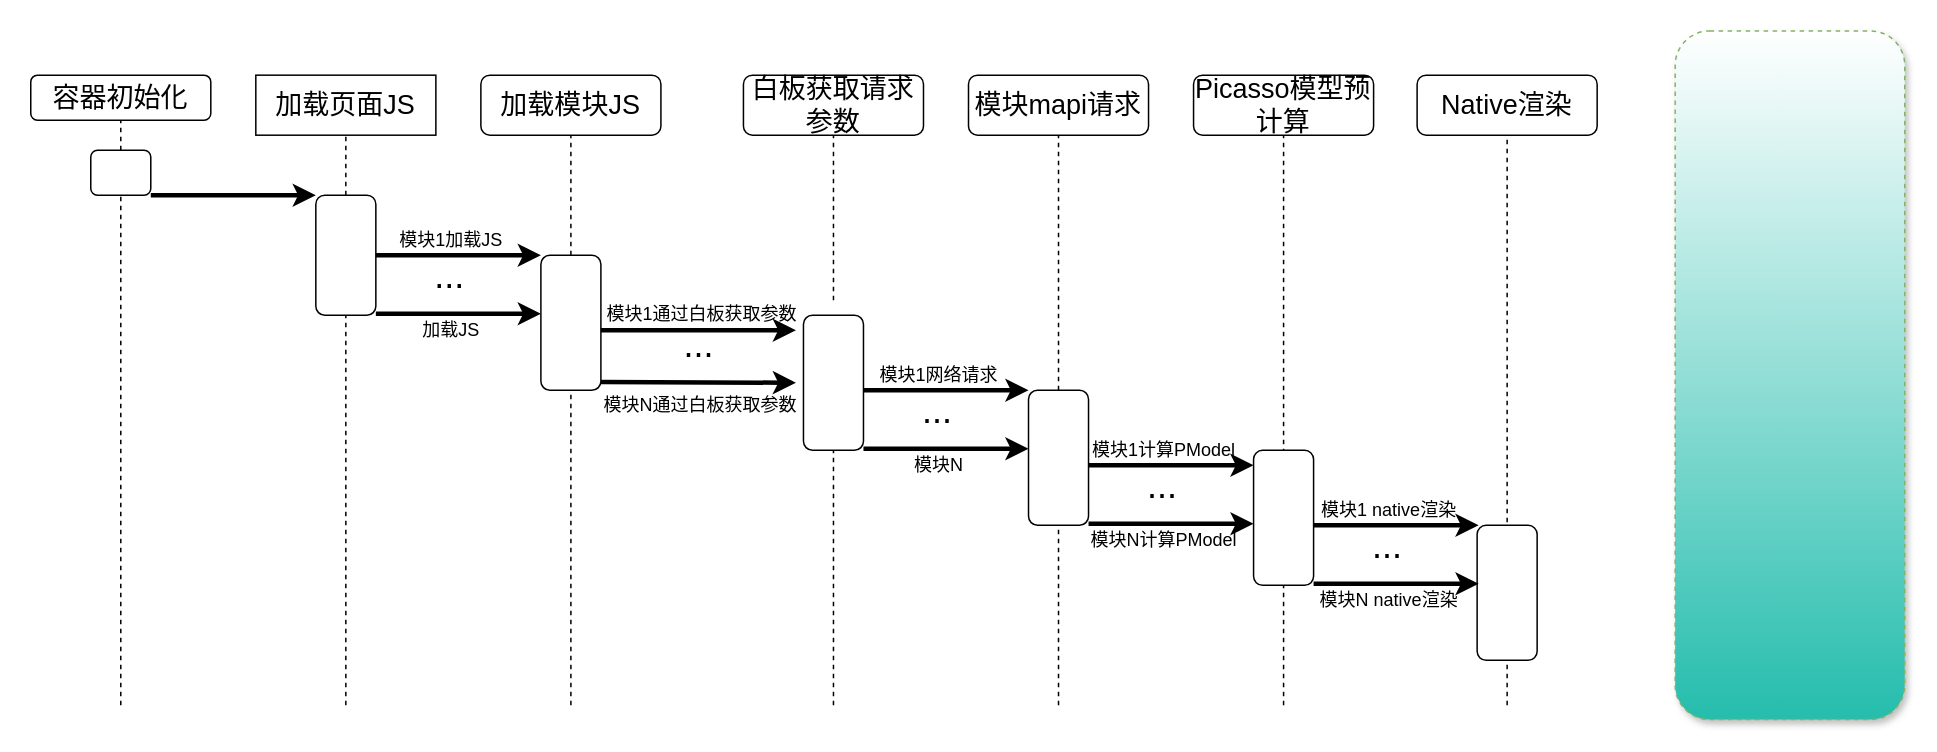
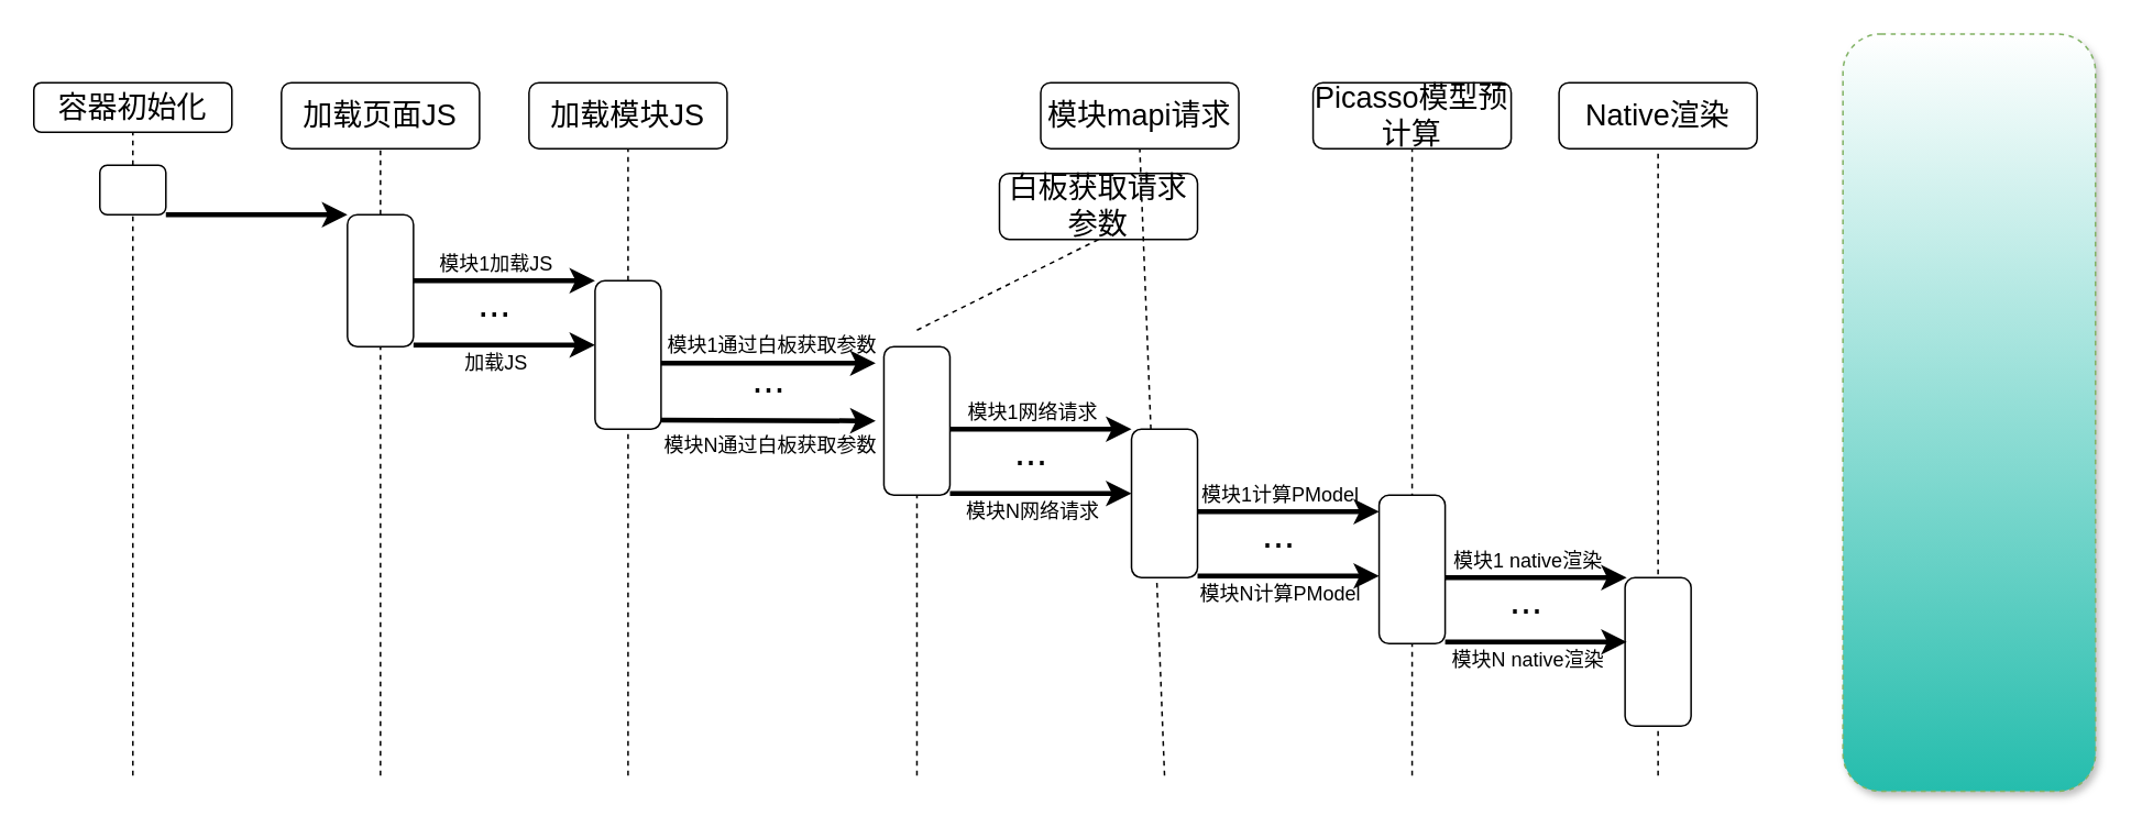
- <mxCell id="5" value="&lt;span style=&quot;font-size: 18px&quot;&gt;加载页面JS&lt;/span&gt;" style="whiteSpace=wrap;html=1;rounded=0;" parent="1" vertex="1"><mxGeometry x="170" y="49.5" width="120" height="40" as="geometry" /></mxCell>
+ <mxCell id="5" value="&lt;span style=&quot;font-size: 18px&quot;&gt;加载页面JS&lt;/span&gt;" style="rounded=1;whiteSpace=wrap;html=1;" parent="1" vertex="1"><mxGeometry x="170" y="49.5" width="120" height="40" as="geometry" /></mxCell>
- <mxCell id="9" value="&lt;span style=&quot;font-size: 18px&quot;&gt;白板获取请求参数&lt;/span&gt;" style="rounded=1;whiteSpace=wrap;html=1;" parent="1" vertex="1"><mxGeometry x="495" y="49.5" width="120" height="40" as="geometry" /></mxCell>
+ <mxCell id="9" value="&lt;span style=&quot;font-size: 18px&quot;&gt;白板获取请求参数&lt;/span&gt;" style="rounded=1;whiteSpace=wrap;html=1;" parent="1" vertex="1"><mxGeometry x="605" y="104.5" width="120" height="40" as="geometry" /></mxCell>
- <mxCell id="11" value="&lt;span style=&quot;font-size: 18px&quot;&gt;模块mapi请求&lt;/span&gt;" style="rounded=1;whiteSpace=wrap;html=1;fillColor=#FFFFFF;strokeColor=#000000;" parent="1" vertex="1"><mxGeometry x="645" y="49.5" width="120" height="40" as="geometry" /></mxCell>
+ <mxCell id="11" value="&lt;span style=&quot;font-size: 18px&quot;&gt;模块mapi请求&lt;/span&gt;" style="rounded=1;whiteSpace=wrap;html=1;fillColor=#FFFFFF;strokeColor=#000000;" parent="1" vertex="1"><mxGeometry x="630" y="49.5" width="120" height="40" as="geometry" /></mxCell>
- <mxCell id="44" value="模块N" style="text;html=1;align=center;verticalAlign=middle;resizable=0;points=[];;autosize=1;" parent="1" vertex="1"><mxGeometry x="575" y="299.5" width="100" height="20" as="geometry" /></mxCell>
+ <mxCell id="44" value="模块N网络请求" style="text;html=1;align=center;verticalAlign=middle;resizable=0;points=[];;autosize=1;" parent="1" vertex="1"><mxGeometry x="575" y="299.5" width="100" height="20" as="geometry" /></mxCell>
